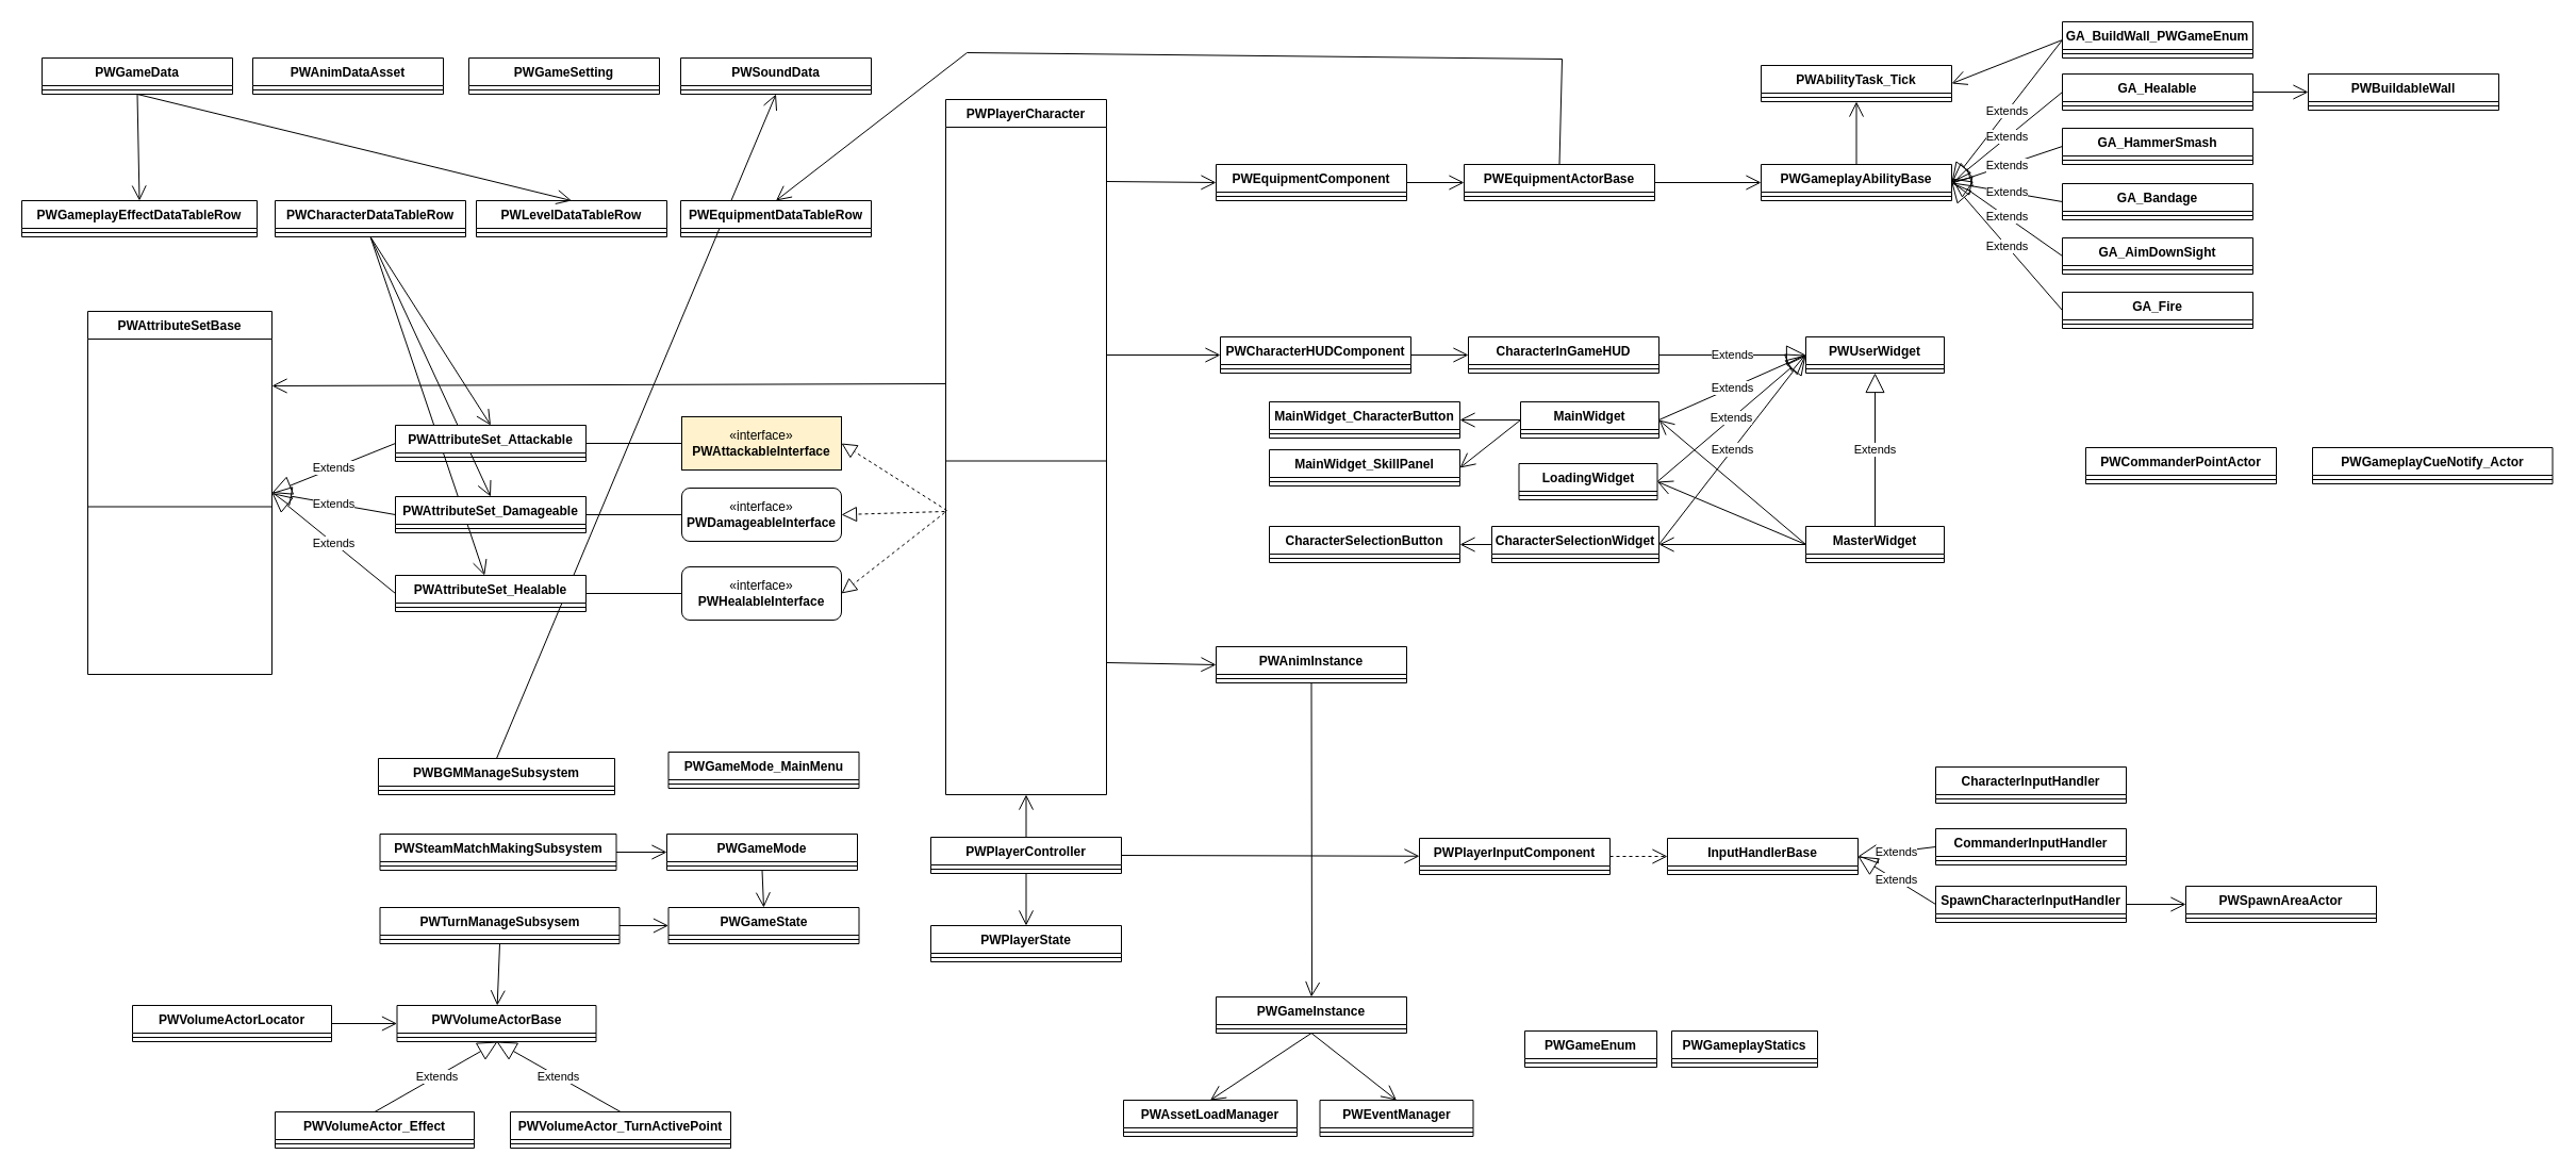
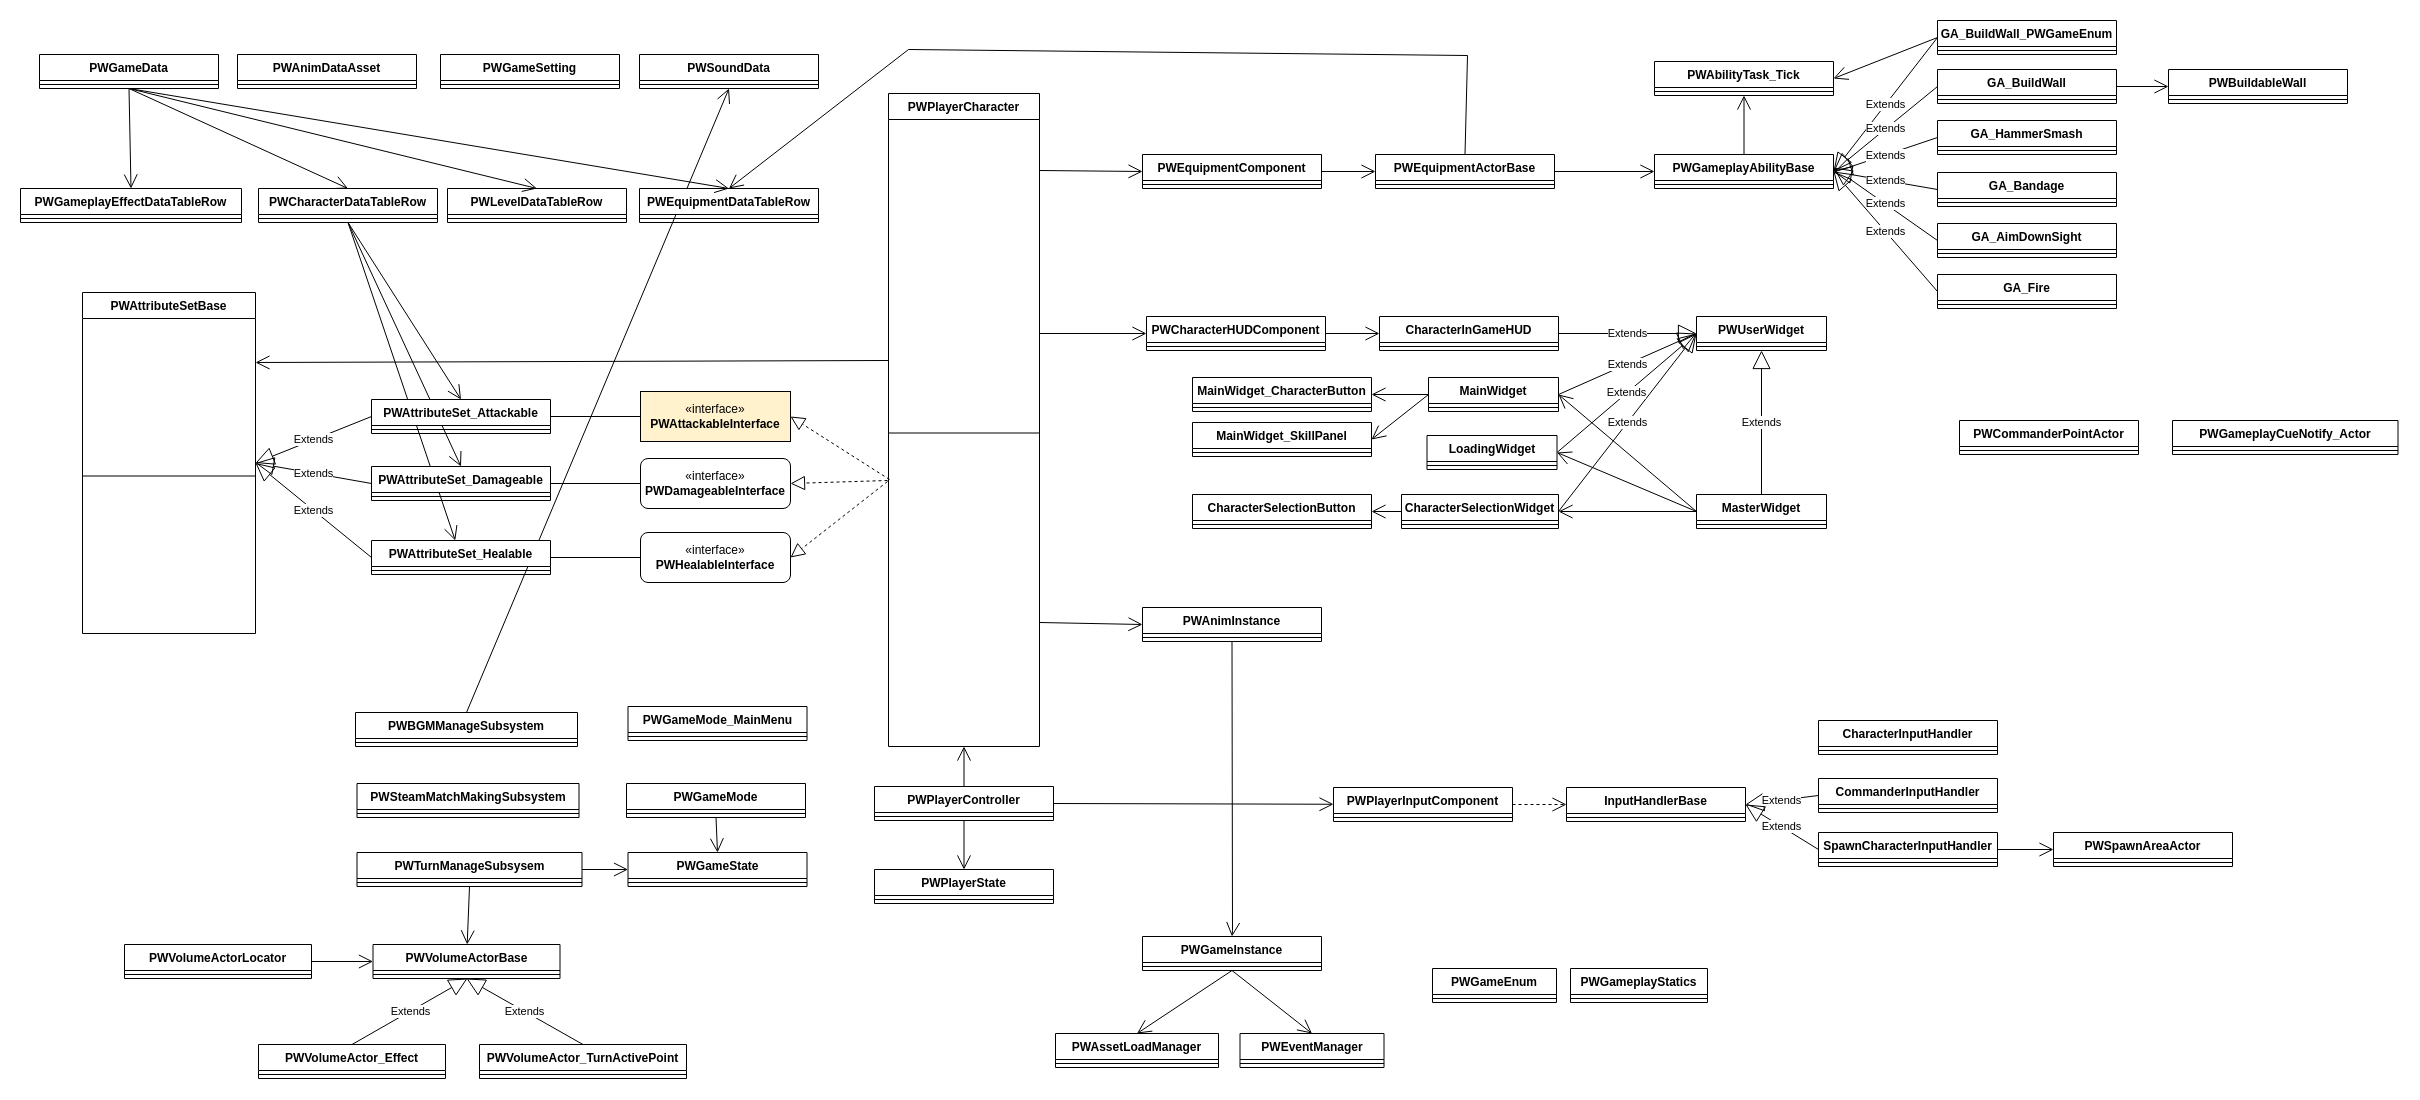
- <mxCell id="38" value="GA_Healable" style="swimlane;fontStyle=1;align=center;verticalAlign=top;childLayout=stackLayout;horizontal=1;startSize=26;horizontalStack=0;resizeParent=1;resizeParentMax=0;resizeLast=0;collapsible=1;marginBottom=0;whiteSpace=wrap;html=1;" parent="1" vertex="1"><mxGeometry x="1937" y="69" width="179" height="34" as="geometry" /></mxCell>
+ <mxCell id="38" value="GA_BuildWall" style="swimlane;fontStyle=1;align=center;verticalAlign=top;childLayout=stackLayout;horizontal=1;startSize=26;horizontalStack=0;resizeParent=1;resizeParentMax=0;resizeLast=0;collapsible=1;marginBottom=0;whiteSpace=wrap;html=1;" parent="1" vertex="1"><mxGeometry x="1937" y="69" width="179" height="34" as="geometry" /></mxCell>
+ <mxCell id="117" value="" style="endArrow=open;endFill=1;endSize=12;html=1;rounded=0;entryX=0.5;entryY=0;entryDx=0;entryDy=0;exitX=0.5;exitY=1;exitDx=0;exitDy=0;" parent="1" source="94" target="98" edge="1"><mxGeometry width="160" relative="1" as="geometry"><mxPoint x="139" y="98" as="sourcePoint" /><mxPoint x="150" y="198" as="targetPoint" /></mxGeometry></mxCell>
+ <mxCell id="119" value="" style="endArrow=open;endFill=1;endSize=12;html=1;rounded=0;entryX=0.5;entryY=0;entryDx=0;entryDy=0;exitX=0.5;exitY=1;exitDx=0;exitDy=0;" parent="1" source="94" target="100" edge="1"><mxGeometry width="160" relative="1" as="geometry"><mxPoint x="139" y="98" as="sourcePoint" /><mxPoint x="547" y="198" as="targetPoint" /></mxGeometry></mxCell>
- <mxCell id="151" value="" style="endArrow=open;endFill=1;endSize=12;html=1;rounded=0;exitX=1;exitY=0.5;exitDx=0;exitDy=0;" parent="1" source="149" target="144" edge="1"><mxGeometry width="160" relative="1" as="geometry"><mxPoint x="725" y="827" as="sourcePoint" /><mxPoint x="725" y="883" as="targetPoint" /></mxGeometry></mxCell>
